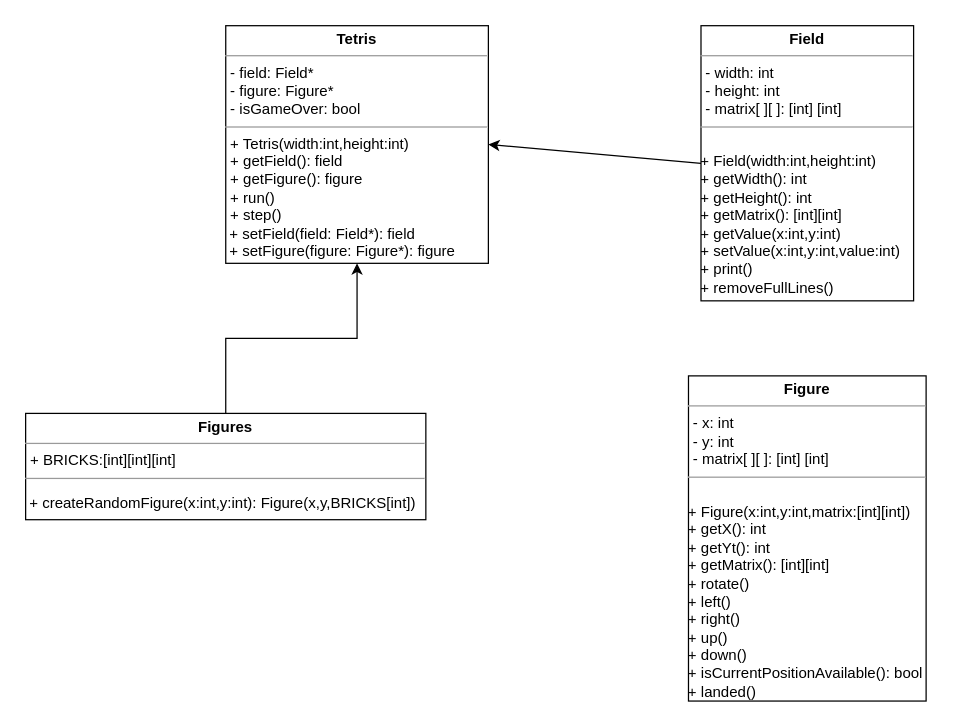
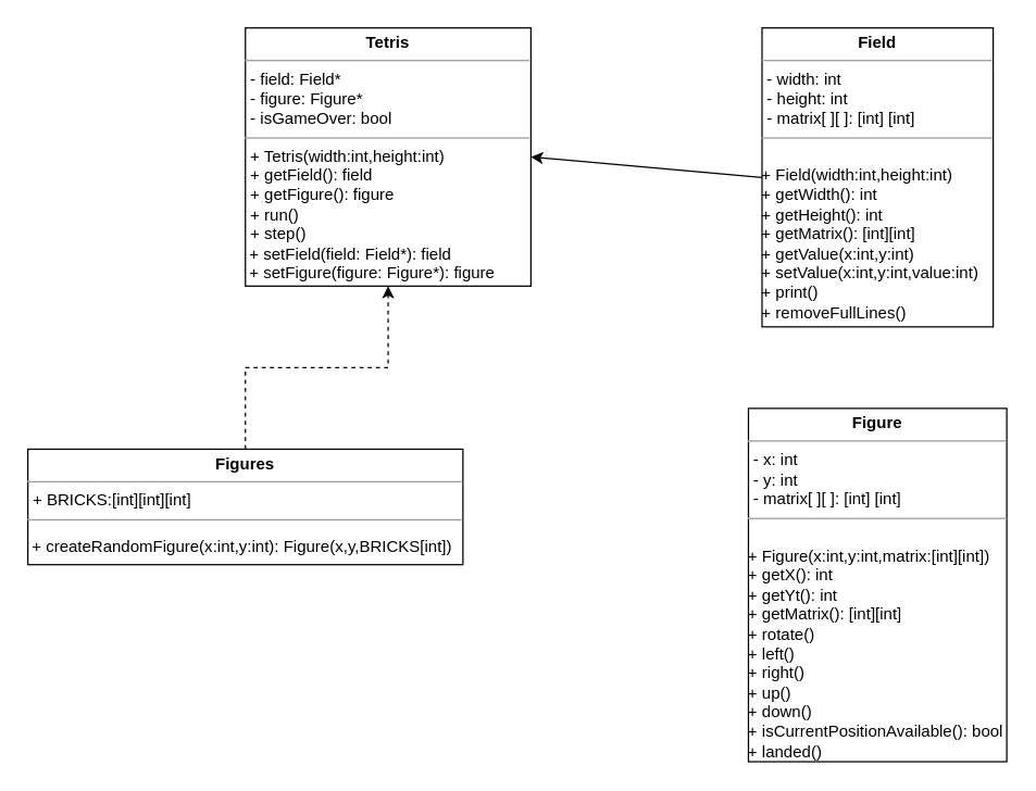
- <mxCell id="4" style="edgeStyle=orthogonalEdgeStyle;rounded=0;orthogonalLoop=1;jettySize=auto;html=1;exitX=0.5;exitY=0;exitDx=0;exitDy=0;entryX=0.5;entryY=1;entryDx=0;entryDy=0;" edge="1" parent="1" source="5" target="2"><mxGeometry relative="1" as="geometry" /></mxCell>
+ <mxCell id="4" style="edgeStyle=orthogonalEdgeStyle;rounded=0;orthogonalLoop=1;jettySize=auto;html=1;exitX=0.5;exitY=0;exitDx=0;exitDy=0;entryX=0.5;entryY=1;entryDx=0;entryDy=0;dashed=1;" edge="1" parent="1" source="5" target="2"><mxGeometry relative="1" as="geometry" /></mxCell>
